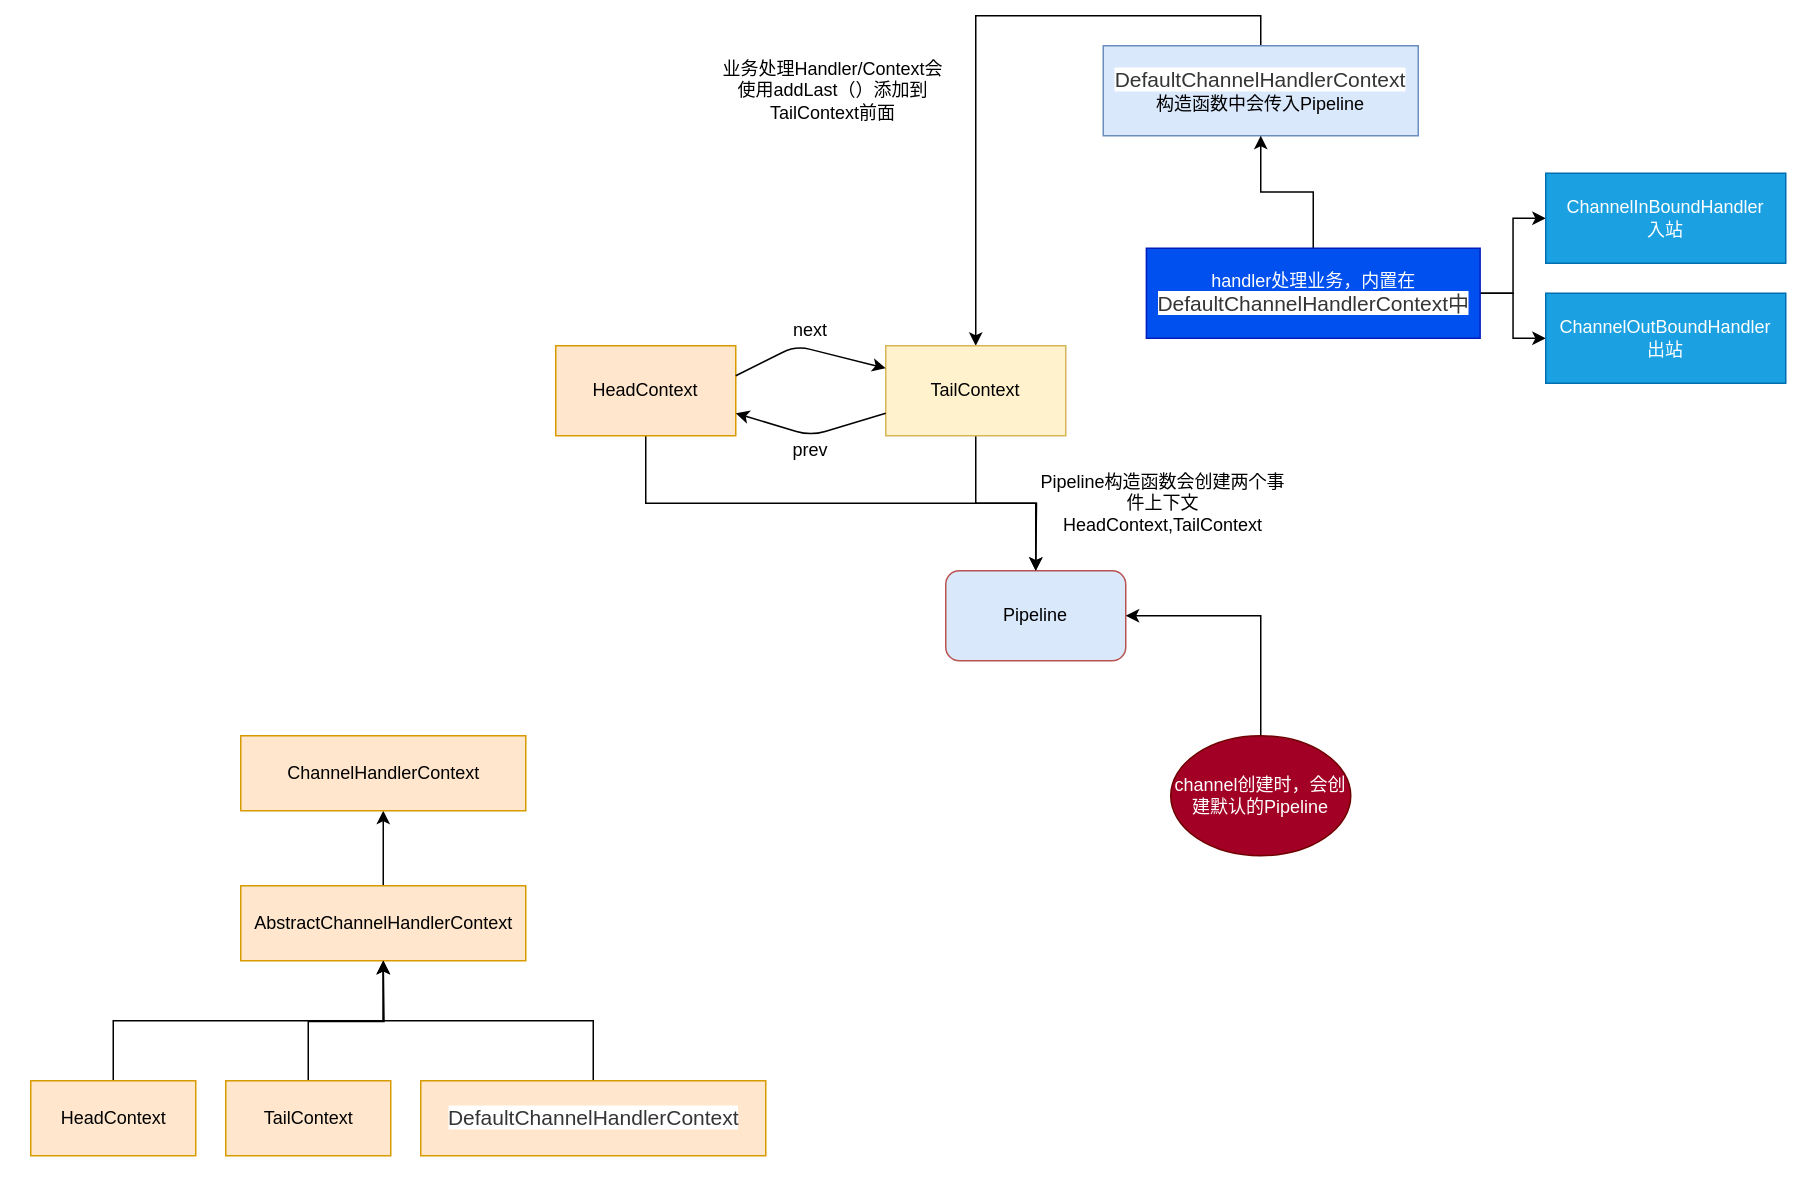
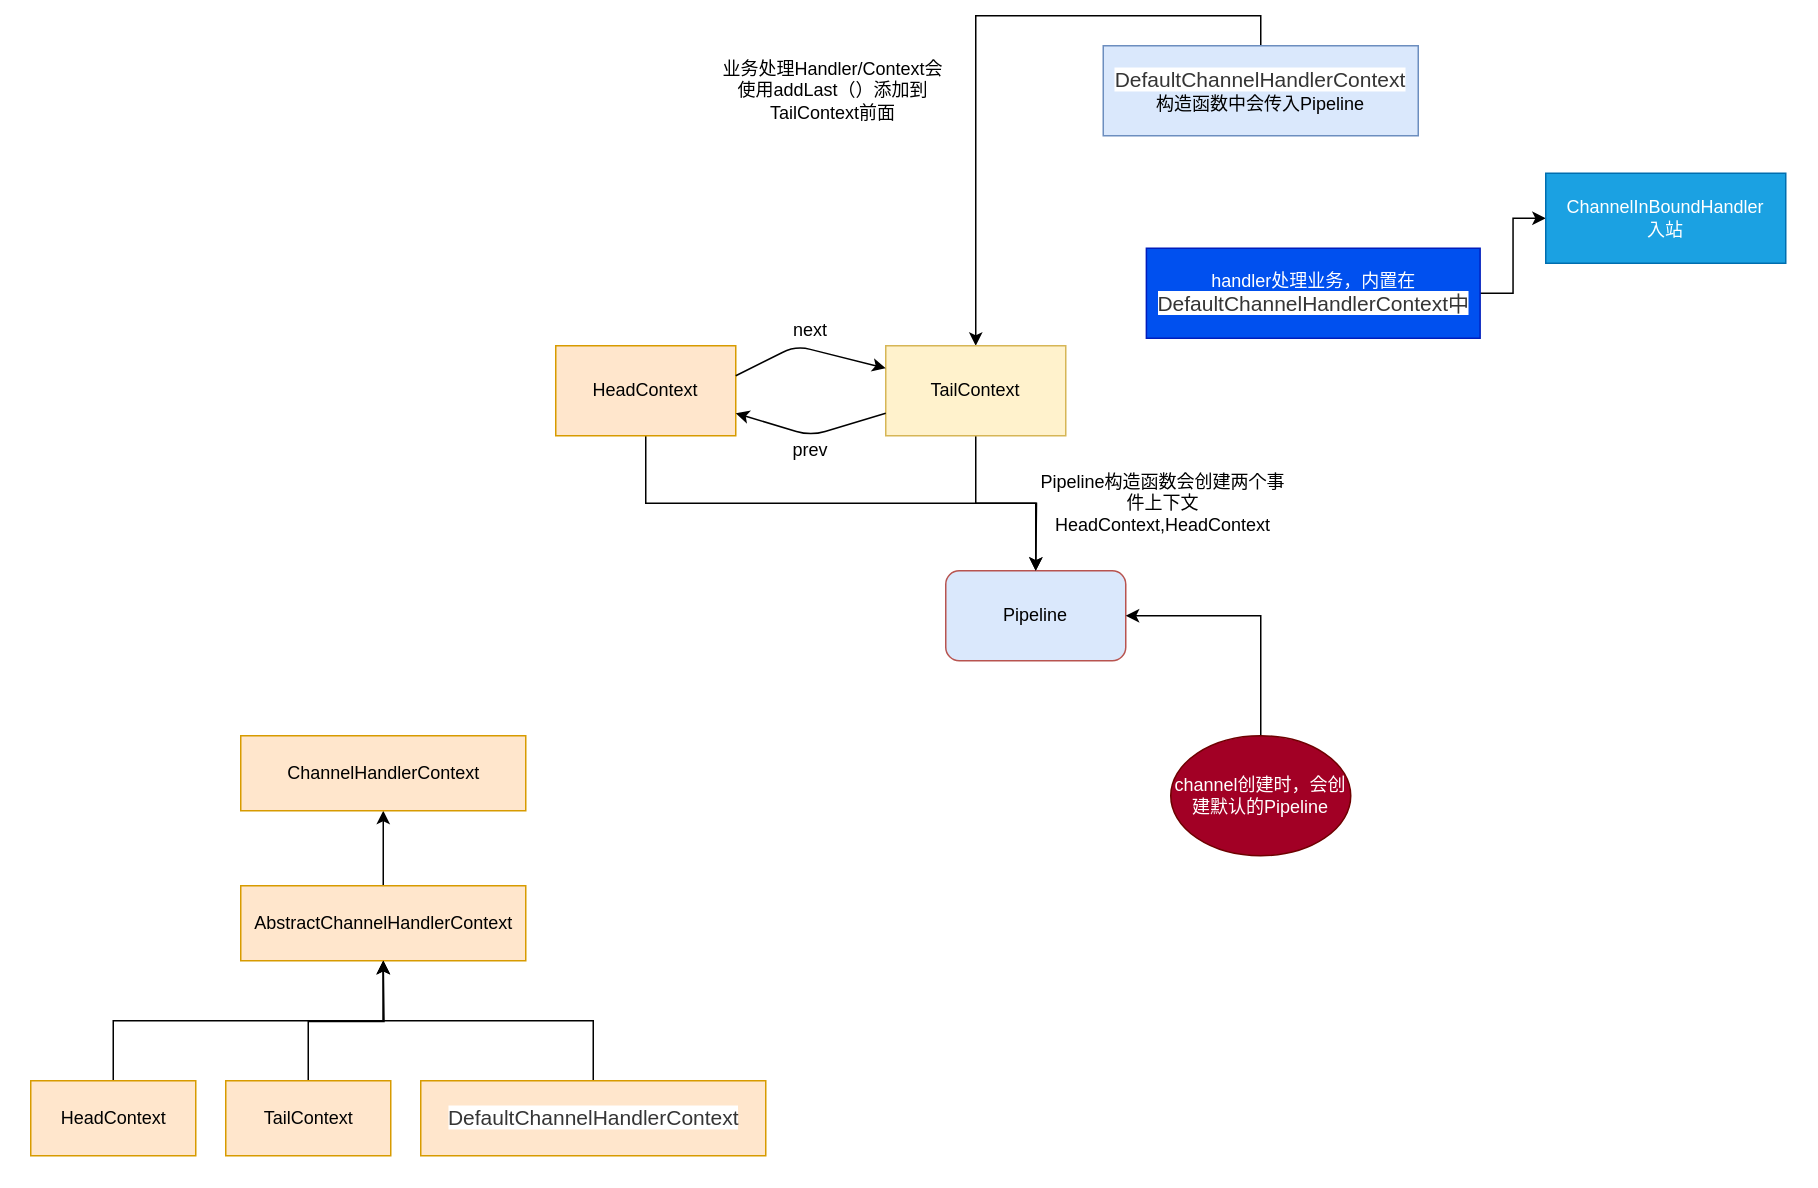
- <mxCell id="5" style="edgeStyle=orthogonalEdgeStyle;rounded=0;orthogonalLoop=1;jettySize=auto;html=1;exitX=0.5;exitY=0;exitDx=0;exitDy=0;entryX=0.5;entryY=1;entryDx=0;entryDy=0;" edge="1" parent="1" source="8" target="4"><mxGeometry relative="1" as="geometry" /></mxCell>
- <mxCell id="7" style="edgeStyle=orthogonalEdgeStyle;rounded=0;orthogonalLoop=1;jettySize=auto;html=1;exitX=1;exitY=0.5;exitDx=0;exitDy=0;entryX=0;entryY=0.5;entryDx=0;entryDy=0;" edge="1" parent="1" source="8" target="31"><mxGeometry relative="1" as="geometry" /></mxCell>
- <mxCell id="31" value="ChannelOutBoundHandler&lt;br&gt;出站" style="rounded=0;whiteSpace=wrap;html=1;fillColor=#1ba1e2;strokeColor=#006EAF;fontColor=#ffffff;" vertex="1" parent="1"><mxGeometry x="1030" y="195" width="160" height="60" as="geometry" /></mxCell>
- <mxCell id="28" value="Pipeline构造函数会创建两个事件上下文HeadContext,TailContext" style="text;html=1;strokeColor=none;fillColor=none;align=center;verticalAlign=middle;whiteSpace=wrap;rounded=0;" vertex="1" parent="1"><mxGeometry x="690" y="310" width="170" height="50" as="geometry" /></mxCell>
+ <mxCell id="28" value="Pipeline构造函数会创建两个事件上下文HeadContext,HeadContext" style="text;html=1;strokeColor=none;fillColor=none;align=center;verticalAlign=middle;whiteSpace=wrap;rounded=0;" vertex="1" parent="1"><mxGeometry x="690" y="310" width="170" height="50" as="geometry" /></mxCell>
